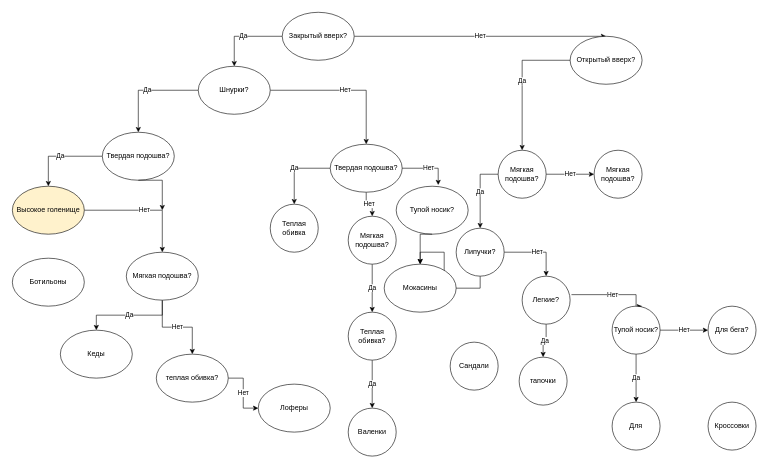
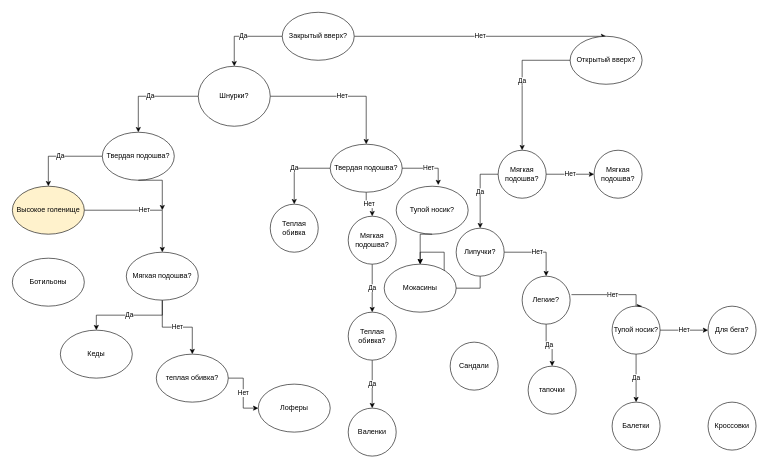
- <mxCell id="7" value="Шнурки?" style="ellipse;whiteSpace=wrap;html=1;" vertex="1" parent="1"><mxGeometry x="330" y="110" width="120" height="80" as="geometry" /></mxCell>
+ <mxCell id="7" value="Шнурки?" style="ellipse;whiteSpace=wrap;html=1;" vertex="1" parent="1"><mxGeometry x="330" y="110" width="120" height="100" as="geometry" /></mxCell>
- <mxCell id="29" value="тапочки" style="ellipse;whiteSpace=wrap;html=1;" vertex="1" parent="1"><mxGeometry x="865" y="595" width="80" height="80" as="geometry" /></mxCell>
+ <mxCell id="29" value="тапочки" style="ellipse;whiteSpace=wrap;html=1;" vertex="1" parent="1"><mxGeometry x="880" y="610" width="80" height="80" as="geometry" /></mxCell>
- <mxCell id="47" value="Для" style="ellipse;whiteSpace=wrap;html=1;" vertex="1" parent="1"><mxGeometry x="1020" y="670" width="80" height="80" as="geometry" /></mxCell>
+ <mxCell id="47" value="Балетки" style="ellipse;whiteSpace=wrap;html=1;" vertex="1" parent="1"><mxGeometry x="1020" y="670" width="80" height="80" as="geometry" /></mxCell>
